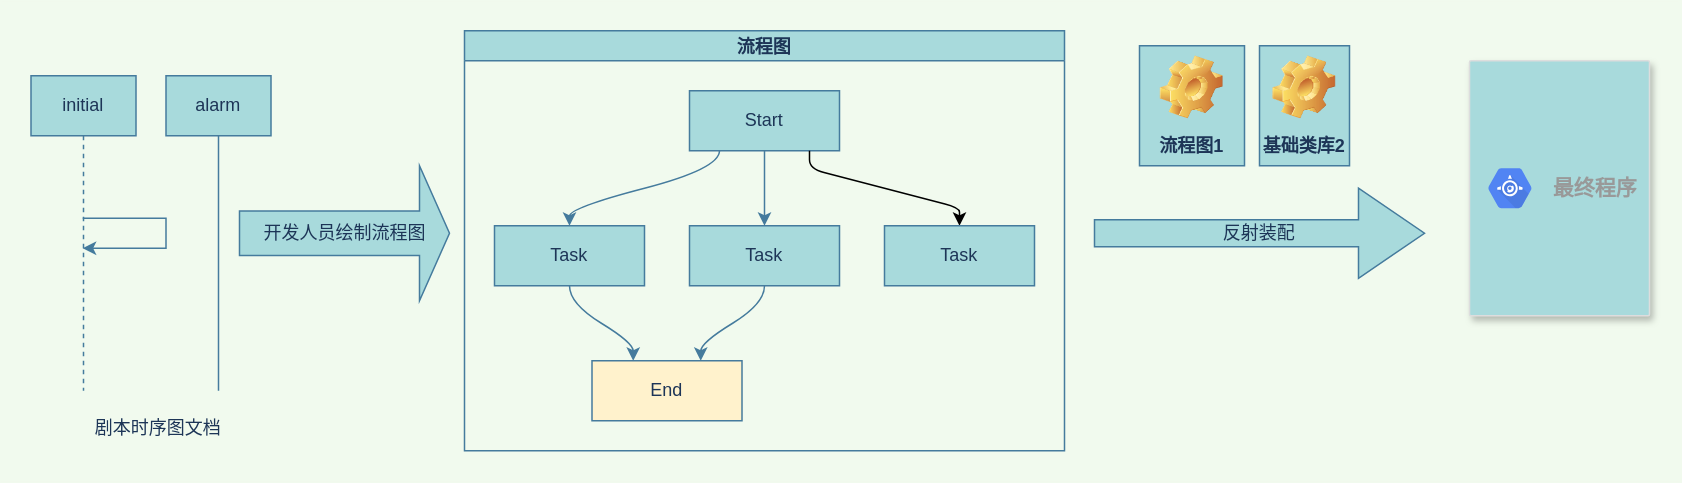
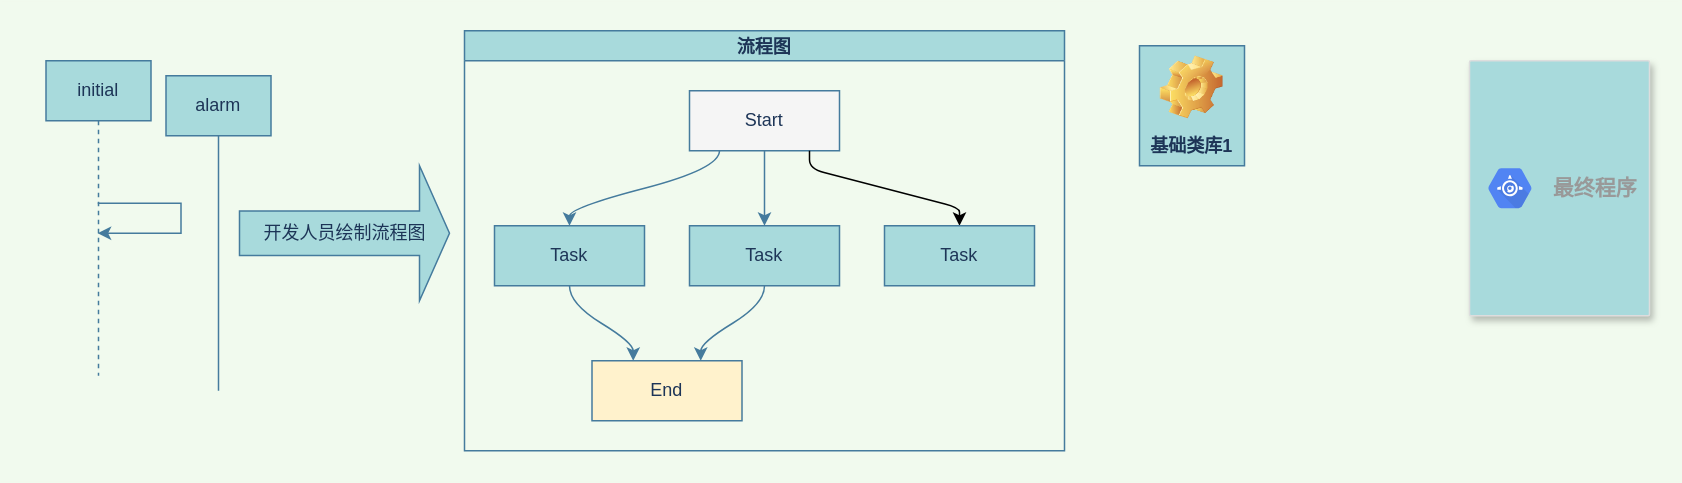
- <mxCell id="19" value="基础类库2" style="label;whiteSpace=wrap;html=1;align=center;verticalAlign=bottom;spacingLeft=0;spacingBottom=4;imageAlign=center;imageVerticalAlign=top;image=img/clipart/Gear_128x128.png;rounded=0;sketch=0;fontColor=#1D3557;strokeColor=#457B9D;fillColor=#A8DADC;" vertex="1" parent="1"><mxGeometry x="839" y="30" width="60" height="80" as="geometry" /></mxCell>
- <mxCell id="8" value="Start" style="whiteSpace=wrap;html=1;rounded=0;sketch=0;fontColor=#1D3557;strokeColor=#457B9D;fillColor=#A8DADC;" vertex="1" parent="7"><mxGeometry x="150" y="40" width="100" height="40" as="geometry" /></mxCell>
+ <mxCell id="8" value="Start" style="whiteSpace=wrap;html=1;rounded=0;sketch=0;fontColor=#1D3557;strokeColor=#457B9D;fillColor=#f5f5f5;" vertex="1" parent="7"><mxGeometry x="150" y="40" width="100" height="40" as="geometry" /></mxCell>
- <mxCell id="18" value="流程图1" style="label;whiteSpace=wrap;html=1;align=center;verticalAlign=bottom;spacingLeft=0;spacingBottom=4;imageAlign=center;imageVerticalAlign=top;image=img/clipart/Gear_128x128.png;rounded=0;sketch=0;fontColor=#1D3557;strokeColor=#457B9D;fillColor=#A8DADC;" vertex="1" parent="1"><mxGeometry x="759" y="30" width="70" height="80" as="geometry" /></mxCell>
+ <mxCell id="18" value="基础类库1" style="label;whiteSpace=wrap;html=1;align=center;verticalAlign=bottom;spacingLeft=0;spacingBottom=4;imageAlign=center;imageVerticalAlign=top;image=img/clipart/Gear_128x128.png;rounded=0;sketch=0;fontColor=#1D3557;strokeColor=#457B9D;fillColor=#A8DADC;" vertex="1" parent="1"><mxGeometry x="759" y="30" width="70" height="80" as="geometry" /></mxCell>
- <mxCell id="3" value="initial" style="shape=umlLifeline;perimeter=lifelinePerimeter;whiteSpace=wrap;html=1;container=1;collapsible=0;recursiveResize=0;outlineConnect=0;shadow=0;dashed=0;sketch=0;pointerEvents=1;fontFamily=Helvetica;fontSize=12;fontColor=#1D3557;fillColor=#A8DADC;strokeColor=#457B9D;" vertex="1" parent="1"><mxGeometry x="20" y="50" width="70" height="210" as="geometry" /></mxCell>
+ <mxCell id="3" value="initial" style="shape=umlLifeline;perimeter=lifelinePerimeter;whiteSpace=wrap;html=1;container=1;collapsible=0;recursiveResize=0;outlineConnect=0;shadow=0;dashed=0;sketch=0;pointerEvents=1;fontFamily=Helvetica;fontSize=12;fontColor=#1D3557;fillColor=#A8DADC;strokeColor=#457B9D;" vertex="1" parent="1"><mxGeometry x="30" y="40" width="70" height="210" as="geometry" /></mxCell>
- <mxCell id="20" value="反射装配" style="shape=singleArrow;whiteSpace=wrap;html=1;rounded=0;sketch=0;fontColor=#1D3557;strokeColor=#457B9D;fillColor=#A8DADC;" vertex="1" parent="1"><mxGeometry x="729" y="125" width="220" height="60" as="geometry" /></mxCell>
- <mxCell id="5" value="剧本时序图文档" style="text;html=1;strokeColor=none;fillColor=none;align=center;verticalAlign=middle;whiteSpace=wrap;rounded=0;shadow=0;dashed=0;sketch=0;pointerEvents=1;fontFamily=Helvetica;fontSize=12;fontColor=#1D3557;" vertex="1" parent="1"><mxGeometry x="60" y="270" width="90" height="30" as="geometry" /></mxCell>
